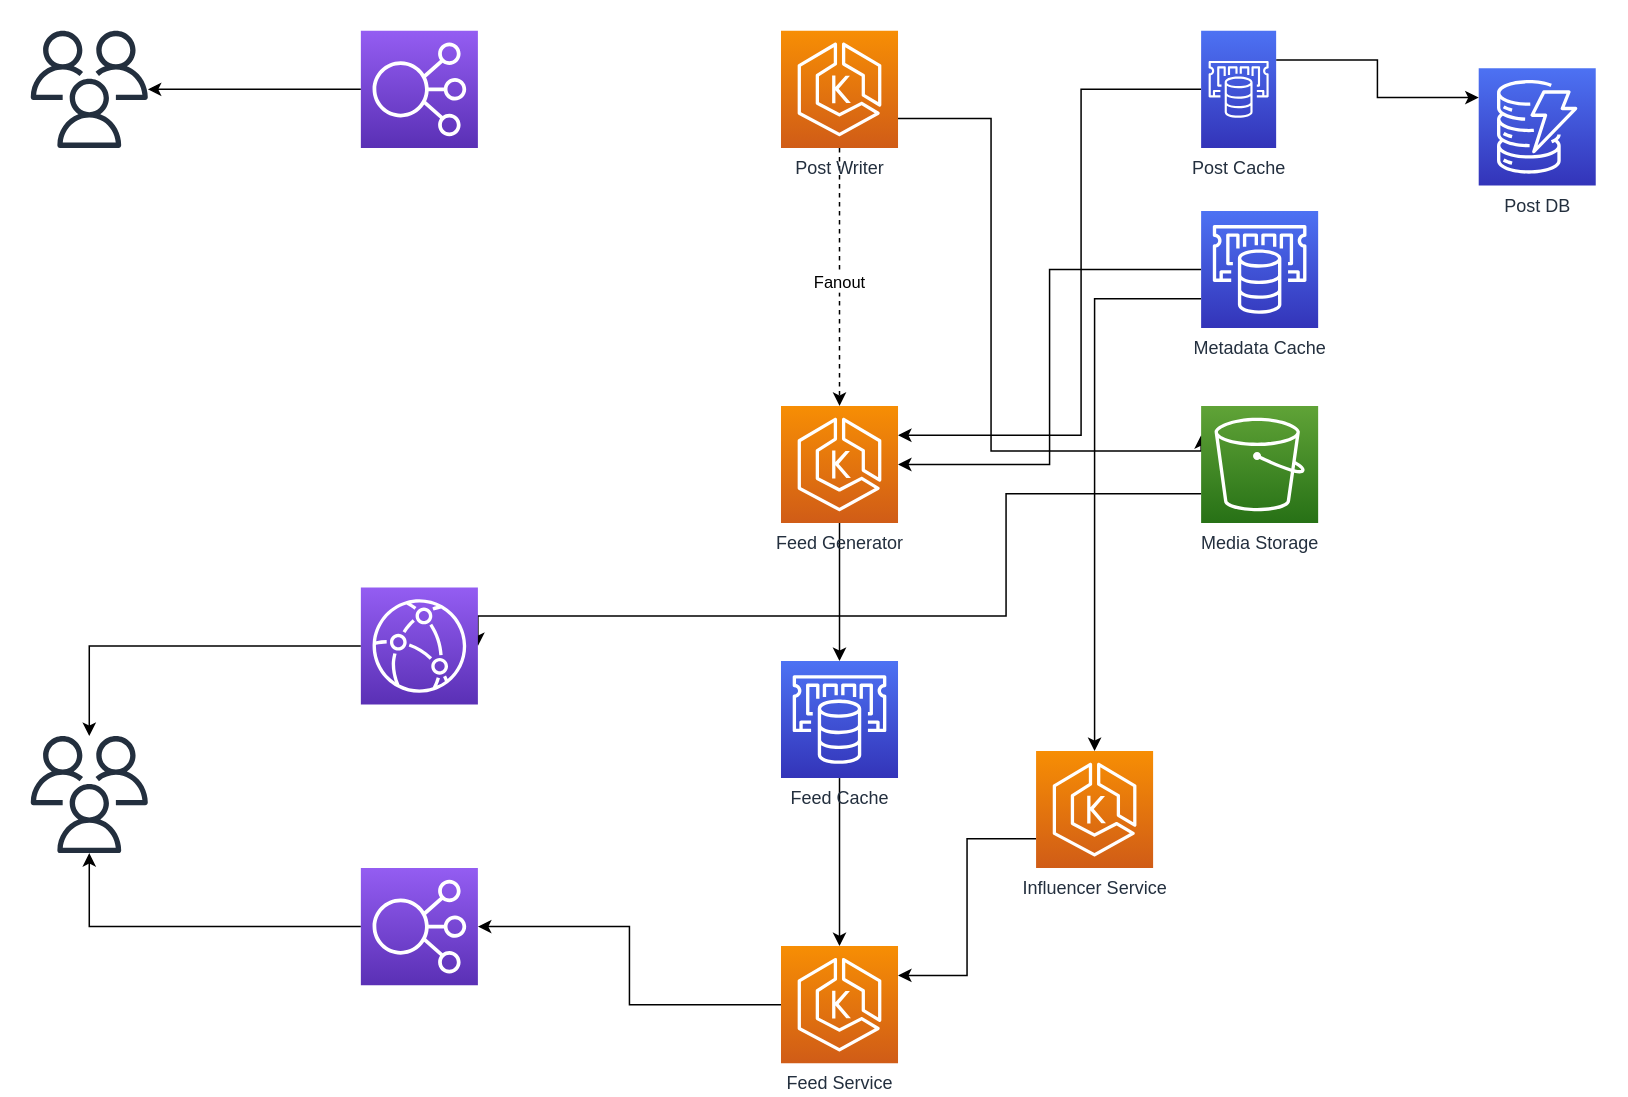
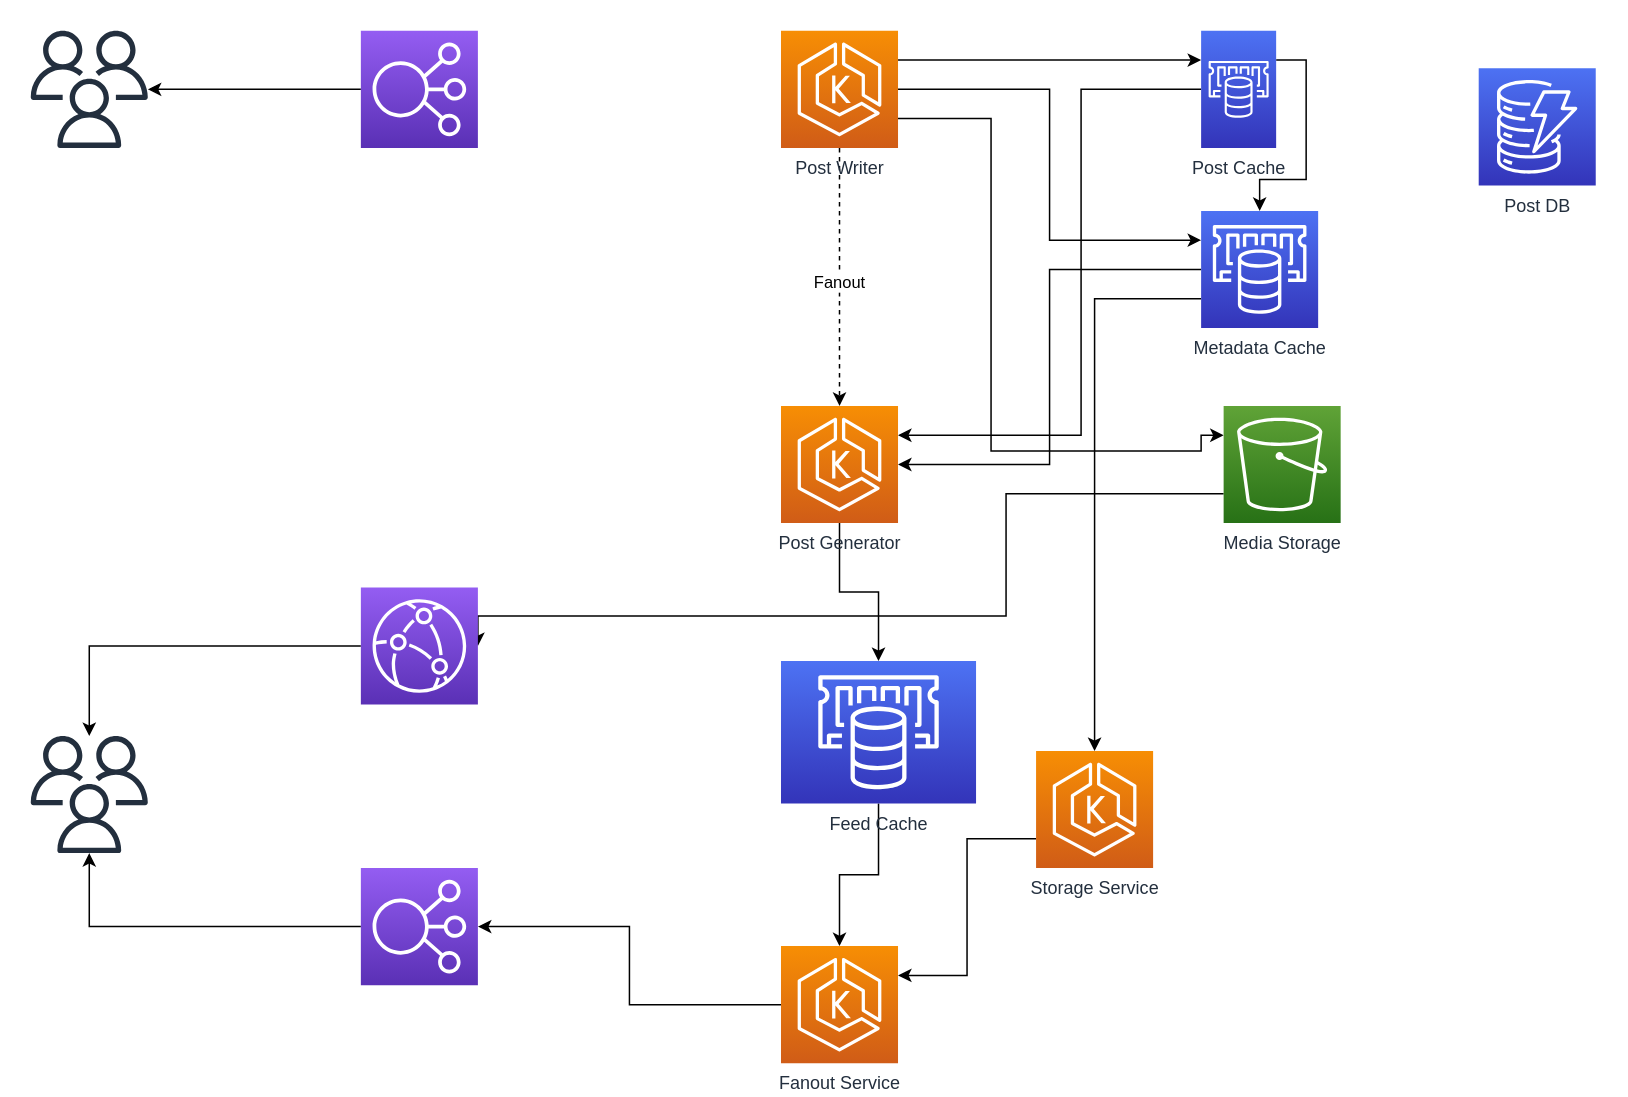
+ <mxCell id="4" style="edgeStyle=orthogonalEdgeStyle;rounded=0;orthogonalLoop=1;jettySize=auto;html=1;exitX=1;exitY=0.25;exitDx=0;exitDy=0;exitPerimeter=0;entryX=0;entryY=0.25;entryDx=0;entryDy=0;entryPerimeter=0;" edge="1" parent="1" source="7" target="16"><mxGeometry relative="1" as="geometry" /></mxCell>
- <mxCell id="15" style="edgeStyle=orthogonalEdgeStyle;rounded=0;orthogonalLoop=1;jettySize=auto;html=1;exitX=1;exitY=0.25;exitDx=0;exitDy=0;exitPerimeter=0;entryX=0;entryY=0.25;entryDx=0;entryDy=0;entryPerimeter=0;" edge="1" parent="1" source="16" target="8"><mxGeometry relative="1" as="geometry" /></mxCell>
+ <mxCell id="15" style="edgeStyle=orthogonalEdgeStyle;rounded=0;orthogonalLoop=1;jettySize=auto;html=1;exitX=1;exitY=0.25;exitDx=0;exitDy=0;exitPerimeter=0;" edge="1" parent="1" source="16" target="13"><mxGeometry relative="1" as="geometry" /></mxCell>
+ <mxCell id="5" style="edgeStyle=orthogonalEdgeStyle;rounded=0;orthogonalLoop=1;jettySize=auto;html=1;exitX=1;exitY=0.5;exitDx=0;exitDy=0;exitPerimeter=0;entryX=0;entryY=0.25;entryDx=0;entryDy=0;entryPerimeter=0;" edge="1" parent="1" source="7" target="13"><mxGeometry relative="1" as="geometry" /></mxCell>
- <mxCell id="10" value="Media Storage" style="points=[[0,0,0],[0.25,0,0],[0.5,0,0],[0.75,0,0],[1,0,0],[0,1,0],[0.25,1,0],[0.5,1,0],[0.75,1,0],[1,1,0],[0,0.25,0],[0,0.5,0],[0,0.75,0],[1,0.25,0],[1,0.5,0],[1,0.75,0]];outlineConnect=0;fontColor=#232F3E;gradientColor=#60A337;gradientDirection=north;fillColor=#277116;strokeColor=#ffffff;dashed=0;verticalLabelPosition=bottom;verticalAlign=top;align=center;html=1;fontSize=12;fontStyle=0;aspect=fixed;shape=mxgraph.aws4.resourceIcon;resIcon=mxgraph.aws4.s3;" vertex="1" parent="1"><mxGeometry x="800" y="270" width="78" height="78" as="geometry" /></mxCell>
+ <mxCell id="10" value="Media Storage" style="points=[[0,0,0],[0.25,0,0],[0.5,0,0],[0.75,0,0],[1,0,0],[0,1,0],[0.25,1,0],[0.5,1,0],[0.75,1,0],[1,1,0],[0,0.25,0],[0,0.5,0],[0,0.75,0],[1,0.25,0],[1,0.5,0],[1,0.75,0]];outlineConnect=0;fontColor=#232F3E;gradientColor=#60A337;gradientDirection=north;fillColor=#277116;strokeColor=#ffffff;dashed=0;verticalLabelPosition=bottom;verticalAlign=top;align=center;html=1;fontSize=12;fontStyle=0;aspect=fixed;shape=mxgraph.aws4.resourceIcon;resIcon=mxgraph.aws4.s3;" vertex="1" parent="1"><mxGeometry x="815" y="270" width="78" height="78" as="geometry" /></mxCell>
- <mxCell id="20" value="Feed Generator" style="points=[[0,0,0],[0.25,0,0],[0.5,0,0],[0.75,0,0],[1,0,0],[0,1,0],[0.25,1,0],[0.5,1,0],[0.75,1,0],[1,1,0],[0,0.25,0],[0,0.5,0],[0,0.75,0],[1,0.25,0],[1,0.5,0],[1,0.75,0]];outlineConnect=0;fontColor=#232F3E;gradientColor=#F78E04;gradientDirection=north;fillColor=#D05C17;strokeColor=#ffffff;dashed=0;verticalLabelPosition=bottom;verticalAlign=top;align=center;html=1;fontSize=12;fontStyle=0;aspect=fixed;shape=mxgraph.aws4.resourceIcon;resIcon=mxgraph.aws4.eks;" vertex="1" parent="1"><mxGeometry x="520" y="270" width="78" height="78" as="geometry" /></mxCell>
+ <mxCell id="20" value="Post Generator" style="points=[[0,0,0],[0.25,0,0],[0.5,0,0],[0.75,0,0],[1,0,0],[0,1,0],[0.25,1,0],[0.5,1,0],[0.75,1,0],[1,1,0],[0,0.25,0],[0,0.5,0],[0,0.75,0],[1,0.25,0],[1,0.5,0],[1,0.75,0]];outlineConnect=0;fontColor=#232F3E;gradientColor=#F78E04;gradientDirection=north;fillColor=#D05C17;strokeColor=#ffffff;dashed=0;verticalLabelPosition=bottom;verticalAlign=top;align=center;html=1;fontSize=12;fontStyle=0;aspect=fixed;shape=mxgraph.aws4.resourceIcon;resIcon=mxgraph.aws4.eks;" vertex="1" parent="1"><mxGeometry x="520" y="270" width="78" height="78" as="geometry" /></mxCell>
- <mxCell id="24" value="Feed Cache" style="points=[[0,0,0],[0.25,0,0],[0.5,0,0],[0.75,0,0],[1,0,0],[0,1,0],[0.25,1,0],[0.5,1,0],[0.75,1,0],[1,1,0],[0,0.25,0],[0,0.5,0],[0,0.75,0],[1,0.25,0],[1,0.5,0],[1,0.75,0]];outlineConnect=0;fontColor=#232F3E;gradientColor=#4D72F3;gradientDirection=north;fillColor=#3334B9;strokeColor=#ffffff;dashed=0;verticalLabelPosition=bottom;verticalAlign=top;align=center;html=1;fontSize=12;fontStyle=0;aspect=fixed;shape=mxgraph.aws4.resourceIcon;resIcon=mxgraph.aws4.elasticache;" vertex="1" parent="1"><mxGeometry x="520" y="440" width="78" height="78" as="geometry" /></mxCell>
+ <mxCell id="24" value="Feed Cache" style="points=[[0,0,0],[0.25,0,0],[0.5,0,0],[0.75,0,0],[1,0,0],[0,1,0],[0.25,1,0],[0.5,1,0],[0.75,1,0],[1,1,0],[0,0.25,0],[0,0.5,0],[0,0.75,0],[1,0.25,0],[1,0.5,0],[1,0.75,0]];outlineConnect=0;fontColor=#232F3E;gradientColor=#4D72F3;gradientDirection=north;fillColor=#3334B9;strokeColor=#ffffff;dashed=0;verticalLabelPosition=bottom;verticalAlign=top;align=center;html=1;fontSize=12;fontStyle=0;aspect=fixed;shape=mxgraph.aws4.resourceIcon;resIcon=mxgraph.aws4.elasticache;" vertex="1" parent="1"><mxGeometry x="520" y="440" width="130" height="95" as="geometry" /></mxCell>
- <mxCell id="28" value="Influencer Service" style="points=[[0,0,0],[0.25,0,0],[0.5,0,0],[0.75,0,0],[1,0,0],[0,1,0],[0.25,1,0],[0.5,1,0],[0.75,1,0],[1,1,0],[0,0.25,0],[0,0.5,0],[0,0.75,0],[1,0.25,0],[1,0.5,0],[1,0.75,0]];outlineConnect=0;fontColor=#232F3E;gradientColor=#F78E04;gradientDirection=north;fillColor=#D05C17;strokeColor=#ffffff;dashed=0;verticalLabelPosition=bottom;verticalAlign=top;align=center;html=1;fontSize=12;fontStyle=0;aspect=fixed;shape=mxgraph.aws4.resourceIcon;resIcon=mxgraph.aws4.eks;" vertex="1" parent="1"><mxGeometry x="690" y="500" width="78" height="78" as="geometry" /></mxCell>
+ <mxCell id="28" value="Storage Service" style="points=[[0,0,0],[0.25,0,0],[0.5,0,0],[0.75,0,0],[1,0,0],[0,1,0],[0.25,1,0],[0.5,1,0],[0.75,1,0],[1,1,0],[0,0.25,0],[0,0.5,0],[0,0.75,0],[1,0.25,0],[1,0.5,0],[1,0.75,0]];outlineConnect=0;fontColor=#232F3E;gradientColor=#F78E04;gradientDirection=north;fillColor=#D05C17;strokeColor=#ffffff;dashed=0;verticalLabelPosition=bottom;verticalAlign=top;align=center;html=1;fontSize=12;fontStyle=0;aspect=fixed;shape=mxgraph.aws4.resourceIcon;resIcon=mxgraph.aws4.eks;" vertex="1" parent="1"><mxGeometry x="690" y="500" width="78" height="78" as="geometry" /></mxCell>
- <mxCell id="26" value="Feed Service" style="points=[[0,0,0],[0.25,0,0],[0.5,0,0],[0.75,0,0],[1,0,0],[0,1,0],[0.25,1,0],[0.5,1,0],[0.75,1,0],[1,1,0],[0,0.25,0],[0,0.5,0],[0,0.75,0],[1,0.25,0],[1,0.5,0],[1,0.75,0]];outlineConnect=0;fontColor=#232F3E;gradientColor=#F78E04;gradientDirection=north;fillColor=#D05C17;strokeColor=#ffffff;dashed=0;verticalLabelPosition=bottom;verticalAlign=top;align=center;html=1;fontSize=12;fontStyle=0;aspect=fixed;shape=mxgraph.aws4.resourceIcon;resIcon=mxgraph.aws4.eks;" vertex="1" parent="1"><mxGeometry x="520" y="630" width="78" height="78" as="geometry" /></mxCell>
+ <mxCell id="26" value="Fanout Service" style="points=[[0,0,0],[0.25,0,0],[0.5,0,0],[0.75,0,0],[1,0,0],[0,1,0],[0.25,1,0],[0.5,1,0],[0.75,1,0],[1,1,0],[0,0.25,0],[0,0.5,0],[0,0.75,0],[1,0.25,0],[1,0.5,0],[1,0.75,0]];outlineConnect=0;fontColor=#232F3E;gradientColor=#F78E04;gradientDirection=north;fillColor=#D05C17;strokeColor=#ffffff;dashed=0;verticalLabelPosition=bottom;verticalAlign=top;align=center;html=1;fontSize=12;fontStyle=0;aspect=fixed;shape=mxgraph.aws4.resourceIcon;resIcon=mxgraph.aws4.eks;" vertex="1" parent="1"><mxGeometry x="520" y="630" width="78" height="78" as="geometry" /></mxCell>
